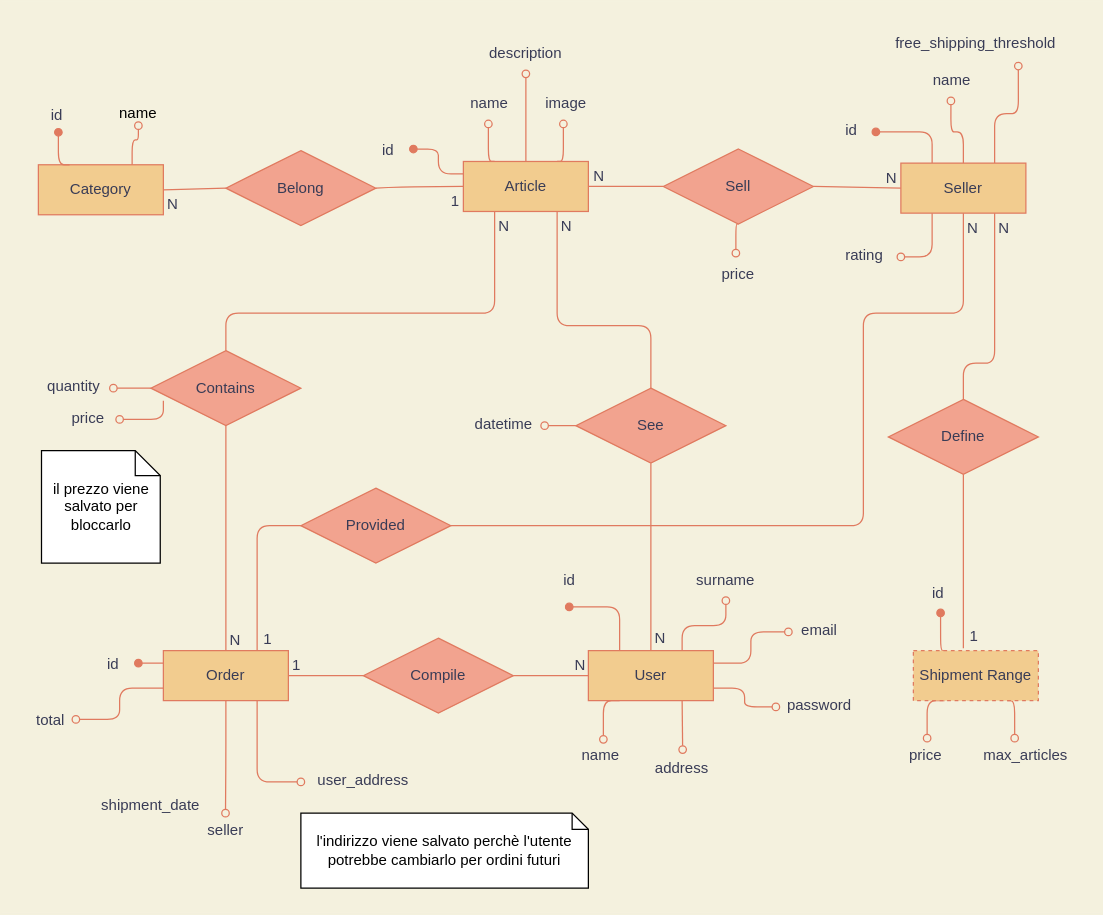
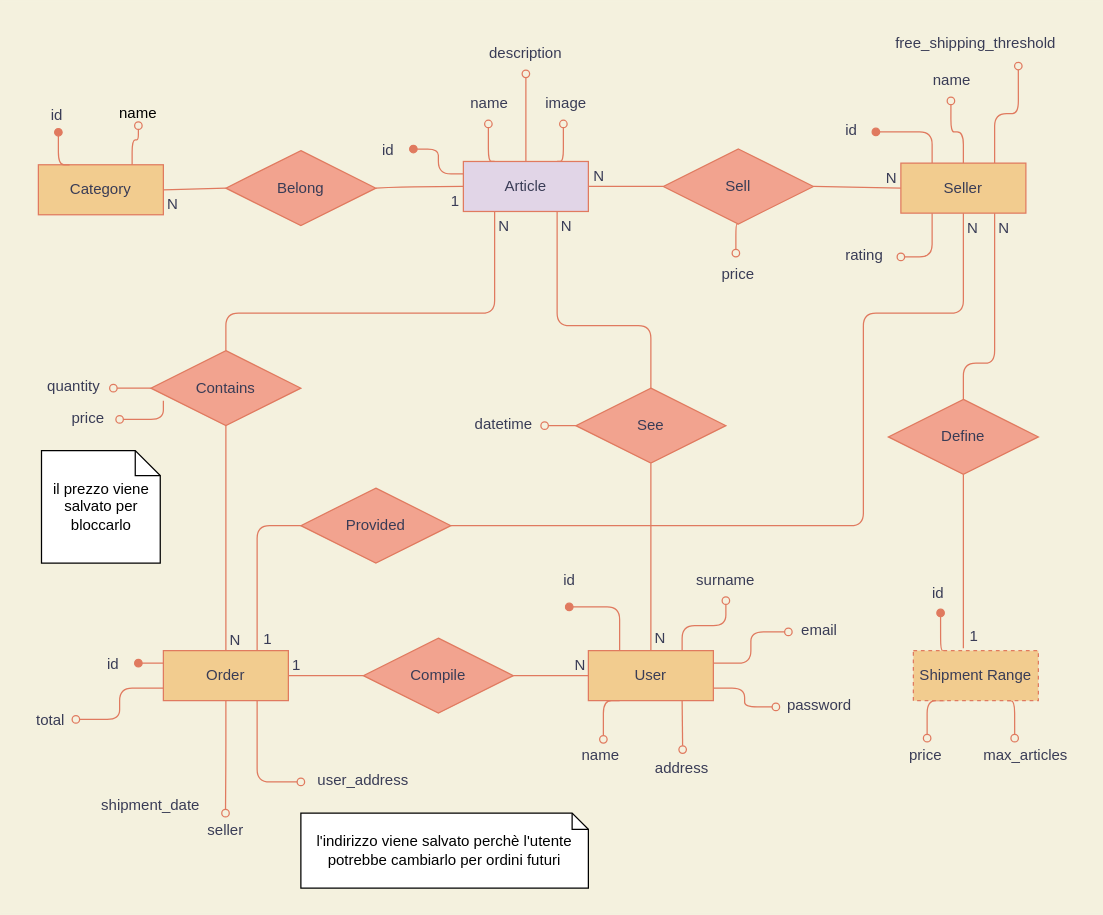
- <mxCell id="6" value="Article" style="whiteSpace=wrap;html=1;align=center;fillColor=#F2CC8F;strokeColor=#E07A5F;fontColor=#393C56;" parent="1" vertex="1"><mxGeometry x="370" y="128.68" width="100" height="40" as="geometry" /></mxCell>
+ <mxCell id="6" value="Article" style="whiteSpace=wrap;html=1;align=center;fillColor=#e1d5e7;strokeColor=#E07A5F;fontColor=#393C56;" parent="1" vertex="1"><mxGeometry x="370" y="128.68" width="100" height="40" as="geometry" /></mxCell>
